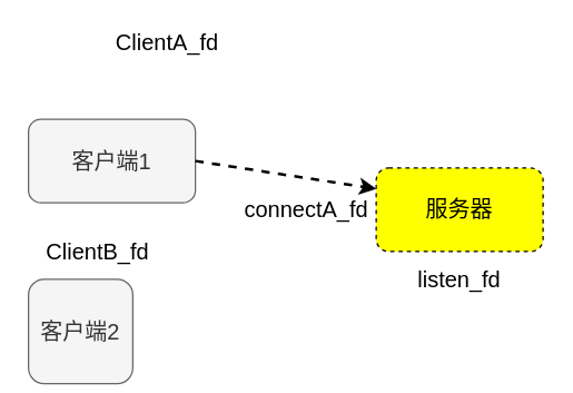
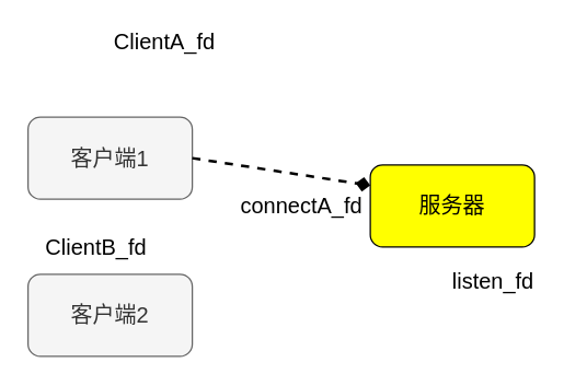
- <mxCell id="9" value="" style="endArrow=classic;html=1;fontSize=16;entryX=0;entryY=0.25;entryDx=0;entryDy=0;exitX=1;exitY=0.5;exitDx=0;exitDy=0;dashed=1;strokeWidth=2;" edge="1" parent="1" source="2" target="4"><mxGeometry width="50" height="50" relative="1" as="geometry"><mxPoint x="190" y="90" as="sourcePoint" /><mxPoint x="240" y="40" as="targetPoint" /></mxGeometry></mxCell>
+ <mxCell id="9" value="" style="endArrow=diamond;html=1;fontSize=16;entryX=0;entryY=0.25;entryDx=0;entryDy=0;exitX=1;exitY=0.5;exitDx=0;exitDy=0;dashed=1;strokeWidth=2;" edge="1" parent="1" source="2" target="4"><mxGeometry width="50" height="50" relative="1" as="geometry"><mxPoint x="190" y="90" as="sourcePoint" /><mxPoint x="240" y="40" as="targetPoint" /></mxGeometry></mxCell>
- <mxCell id="4" value="服务器" style="rounded=1;whiteSpace=wrap;html=1;fontSize=16;fillColor=#FFFF00;dashed=1;" vertex="1" parent="1"><mxGeometry x="270" y="120" width="120" height="60" as="geometry" /></mxCell>
+ <mxCell id="4" value="服务器" style="rounded=1;whiteSpace=wrap;html=1;fontSize=16;fillColor=#FFFF00;" vertex="1" parent="1"><mxGeometry x="270" y="120" width="120" height="60" as="geometry" /></mxCell>
- <mxCell id="7" value="listen_fd" style="text;html=1;strokeColor=none;fillColor=none;align=center;verticalAlign=middle;whiteSpace=wrap;rounded=0;fontSize=16;" vertex="1" parent="1"><mxGeometry x="310" y="190" width="40" height="20" as="geometry" /></mxCell>
+ <mxCell id="7" value="listen_fd" style="text;html=1;strokeColor=none;fillColor=none;align=center;verticalAlign=middle;whiteSpace=wrap;rounded=0;fontSize=16;" vertex="1" parent="1"><mxGeometry x="340" y="195" width="40" height="20" as="geometry" /></mxCell>
- <mxCell id="3" value="客户端2" style="rounded=1;whiteSpace=wrap;html=1;fontSize=16;fillColor=#f5f5f5;strokeColor=#666666;fontColor=#333333;" vertex="1" parent="1"><mxGeometry x="20" y="200" width="75" height="75" as="geometry" /></mxCell>
+ <mxCell id="3" value="客户端2" style="rounded=1;whiteSpace=wrap;html=1;fontSize=16;fillColor=#f5f5f5;strokeColor=#666666;fontColor=#333333;" vertex="1" parent="1"><mxGeometry x="20" y="200" width="120" height="60" as="geometry" /></mxCell>
